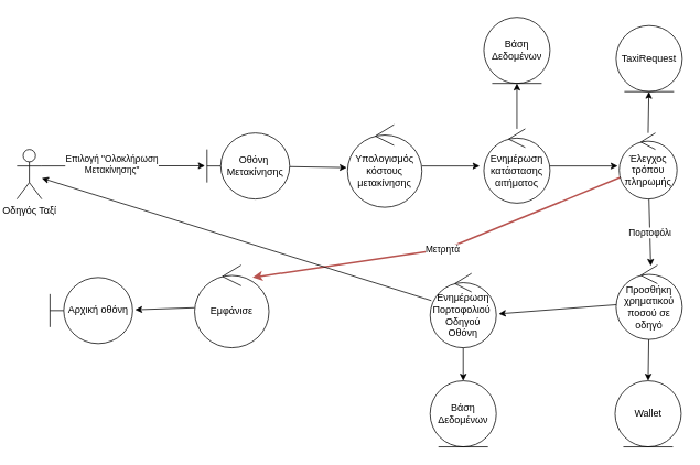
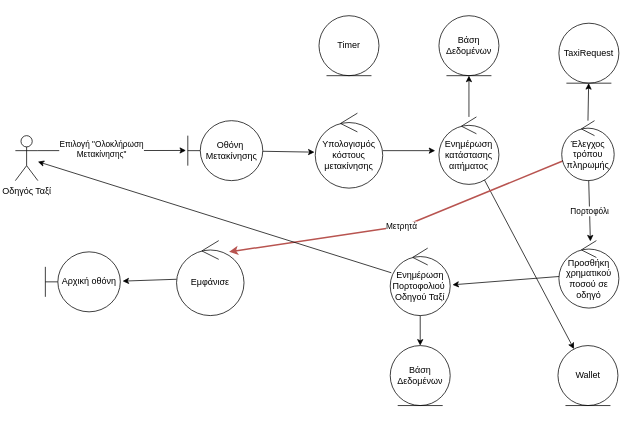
+ <mxCell id="25" value="Timer" style="ellipse;shape=umlEntity;whiteSpace=wrap;html=1;strokeWidth=1;" parent="1" vertex="1"><mxGeometry x="425" y="20" width="80" height="80" as="geometry" /></mxCell>
- <mxCell id="8" style="edgeStyle=none;html=1;entryX=-0.025;entryY=0.5;entryDx=0;entryDy=0;entryPerimeter=0;" parent="1" source="9" target="16" edge="1"><mxGeometry relative="1" as="geometry" /></mxCell>
+ <mxCell id="8" style="edgeStyle=none;html=1;" parent="1" source="9" target="21" edge="1"><mxGeometry relative="1" as="geometry" /></mxCell>
- <mxCell id="28" value="Ενημέρωση Πορτοφολιού&amp;nbsp;&lt;br&gt;Οδηγού Οθόνη" style="ellipse;shape=umlControl;whiteSpace=wrap;html=1;strokeWidth=1;" vertex="1" parent="1"><mxGeometry x="520" y="330" width="80" height="90" as="geometry" /></mxCell>
+ <mxCell id="28" value="Ενημέρωση Πορτοφολιού&amp;nbsp;&lt;br&gt;Οδηγού Ταξί" style="ellipse;shape=umlControl;whiteSpace=wrap;html=1;strokeWidth=1;" vertex="1" parent="1"><mxGeometry x="520" y="330" width="80" height="90" as="geometry" /></mxCell>
- <mxCell id="18" style="edgeStyle=none;html=1;entryX=0.5;entryY=0;entryDx=0;entryDy=0;" parent="1" source="20" target="21" edge="1"><mxGeometry relative="1" as="geometry" /></mxCell>
